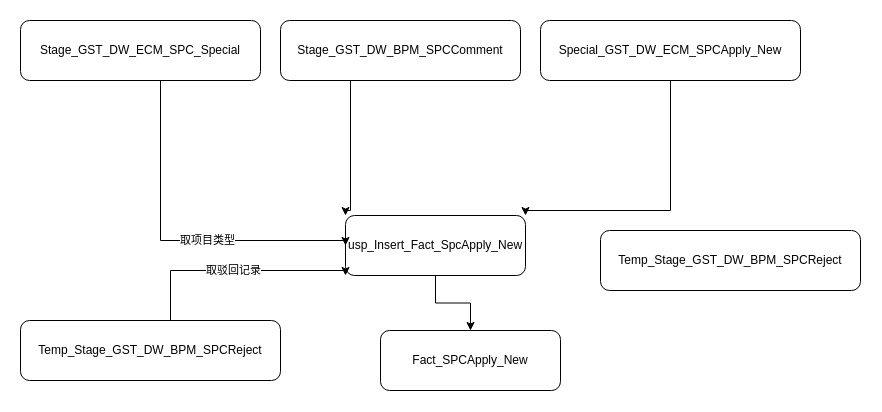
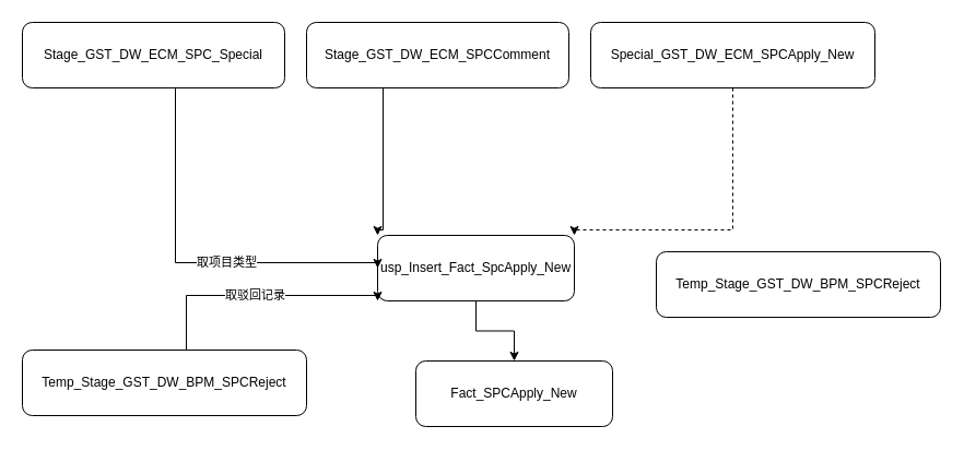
- <mxCell id="7" value="Stage_GST_DW_BPM_SPCComment" style="rounded=1;whiteSpace=wrap;html=1;" vertex="1" parent="1"><mxGeometry x="280" y="20" width="240" height="60" as="geometry" /></mxCell>
+ <mxCell id="7" value="Stage_GST_DW_ECM_SPCComment" style="rounded=1;whiteSpace=wrap;html=1;" vertex="1" parent="1"><mxGeometry x="280" y="20" width="240" height="60" as="geometry" /></mxCell>
- <mxCell id="3" style="edgeStyle=orthogonalEdgeStyle;rounded=0;orthogonalLoop=1;jettySize=auto;html=1;entryX=1;entryY=0;entryDx=0;entryDy=0;exitX=0.5;exitY=1;exitDx=0;exitDy=0;" edge="1" parent="1" source="6" target="5"><mxGeometry relative="1" as="geometry"><mxPoint x="690" y="196" as="sourcePoint" /><Array as="points"><mxPoint x="670" y="210" /></Array></mxGeometry></mxCell>
+ <mxCell id="3" style="edgeStyle=orthogonalEdgeStyle;rounded=0;orthogonalLoop=1;jettySize=auto;html=1;entryX=1;entryY=0;entryDx=0;entryDy=0;exitX=0.5;exitY=1;exitDx=0;exitDy=0;dashed=1;" edge="1" parent="1" source="6" target="5"><mxGeometry relative="1" as="geometry"><mxPoint x="690" y="196" as="sourcePoint" /><Array as="points"><mxPoint x="670" y="210" /></Array></mxGeometry></mxCell>
